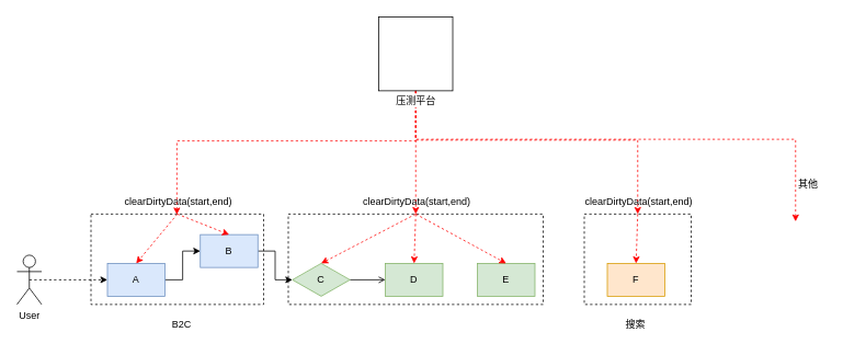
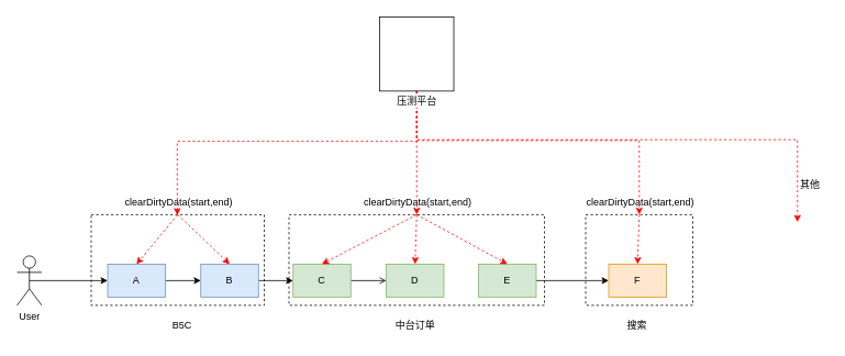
- <mxCell id="10" value="B" style="rounded=0;whiteSpace=wrap;html=1;fillColor=#dae8fc;strokeColor=#6c8ebf;" vertex="1" parent="1"><mxGeometry x="243" y="285" width="70" height="40" as="geometry" /></mxCell>
+ <mxCell id="10" value="B" style="rounded=0;whiteSpace=wrap;html=1;fillColor=#dae8fc;strokeColor=#6c8ebf;" vertex="1" parent="1"><mxGeometry x="243" y="320" width="70" height="40" as="geometry" /></mxCell>
- <mxCell id="5" style="edgeStyle=orthogonalEdgeStyle;rounded=0;orthogonalLoop=1;jettySize=auto;html=1;exitX=0.5;exitY=0.5;exitDx=0;exitDy=0;exitPerimeter=0;entryX=0;entryY=0.5;entryDx=0;entryDy=0;dashed=1;" edge="1" parent="1" source="6" target="8"><mxGeometry relative="1" as="geometry" /></mxCell>
+ <mxCell id="5" style="edgeStyle=orthogonalEdgeStyle;rounded=0;orthogonalLoop=1;jettySize=auto;html=1;exitX=0.5;exitY=0.5;exitDx=0;exitDy=0;exitPerimeter=0;entryX=0;entryY=0.5;entryDx=0;entryDy=0;" edge="1" parent="1" source="6" target="8"><mxGeometry relative="1" as="geometry" /></mxCell>
- <mxCell id="12" value="C" style="rhombus;whiteSpace=wrap;html=1;fillColor=#d5e8d4;strokeColor=#82b366;" vertex="1" parent="1"><mxGeometry x="355" y="320" width="70" height="40" as="geometry" /></mxCell>
+ <mxCell id="12" value="C" style="rounded=0;whiteSpace=wrap;html=1;fillColor=#d5e8d4;strokeColor=#82b366;" vertex="1" parent="1"><mxGeometry x="355" y="320" width="70" height="40" as="geometry" /></mxCell>
+ <mxCell id="14" style="edgeStyle=orthogonalEdgeStyle;rounded=0;orthogonalLoop=1;jettySize=auto;html=1;exitX=1;exitY=0.5;exitDx=0;exitDy=0;entryX=0;entryY=0.5;entryDx=0;entryDy=0;" edge="1" parent="1" source="15" target="16"><mxGeometry relative="1" as="geometry" /></mxCell>
- <mxCell id="17" value="B2C" style="text;html=1;align=center;verticalAlign=middle;resizable=0;points=[];autosize=1;strokeColor=none;fillColor=none;" vertex="1" parent="1"><mxGeometry x="195" y="380" width="50" height="30" as="geometry" /></mxCell>
+ <mxCell id="17" value="B5C" style="text;html=1;align=center;verticalAlign=middle;resizable=0;points=[];autosize=1;strokeColor=none;fillColor=none;" vertex="1" parent="1"><mxGeometry x="195" y="380" width="50" height="30" as="geometry" /></mxCell>
+ <mxCell id="18" value="中台订单" style="text;html=1;align=center;verticalAlign=middle;resizable=0;points=[];autosize=1;strokeColor=none;fillColor=none;" vertex="1" parent="1"><mxGeometry x="468" y="380" width="70" height="30" as="geometry" /></mxCell>
